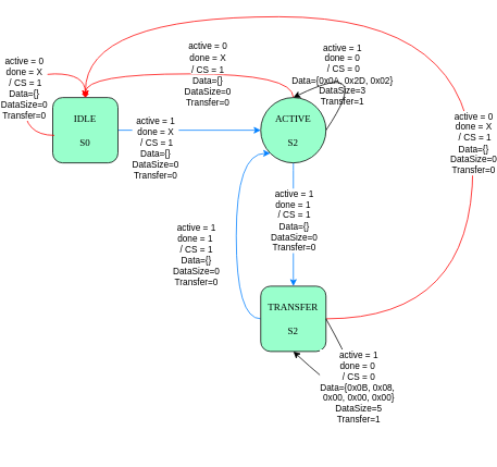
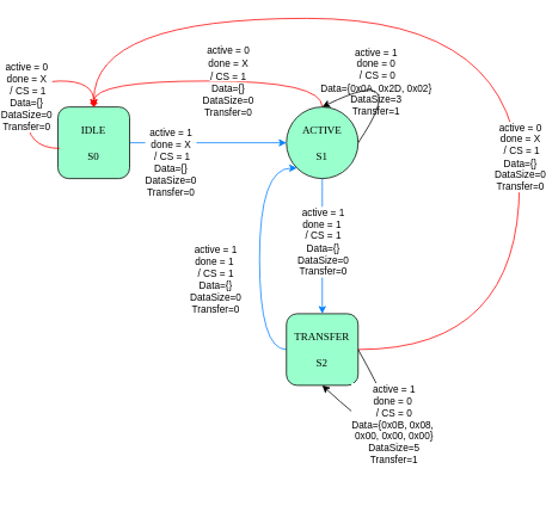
- <mxCell id="8" value="&lt;font face=&quot;Comic Sans MS&quot;&gt;ACTIVE&lt;/font&gt;&lt;br&gt;&lt;div&gt;&lt;font face=&quot;Comic Sans MS&quot;&gt;&lt;br&gt;&lt;/font&gt;&lt;/div&gt;&lt;div&gt;&lt;font face=&quot;Comic Sans MS&quot;&gt;S2&lt;/font&gt;&lt;/div&gt;" style="ellipse;whiteSpace=wrap;html=1;aspect=fixed;fillColor=#99FFCC;" vertex="1" parent="1"><mxGeometry x="310" y="119" width="80" height="80" as="geometry" /></mxCell>
+ <mxCell id="8" value="&lt;font face=&quot;Comic Sans MS&quot;&gt;ACTIVE&lt;/font&gt;&lt;br&gt;&lt;div&gt;&lt;font face=&quot;Comic Sans MS&quot;&gt;&lt;br&gt;&lt;/font&gt;&lt;/div&gt;&lt;div&gt;&lt;font face=&quot;Comic Sans MS&quot;&gt;S1&lt;/font&gt;&lt;/div&gt;" style="ellipse;whiteSpace=wrap;html=1;aspect=fixed;fillColor=#99FFCC;" vertex="1" parent="1"><mxGeometry x="310" y="119" width="80" height="80" as="geometry" /></mxCell>
